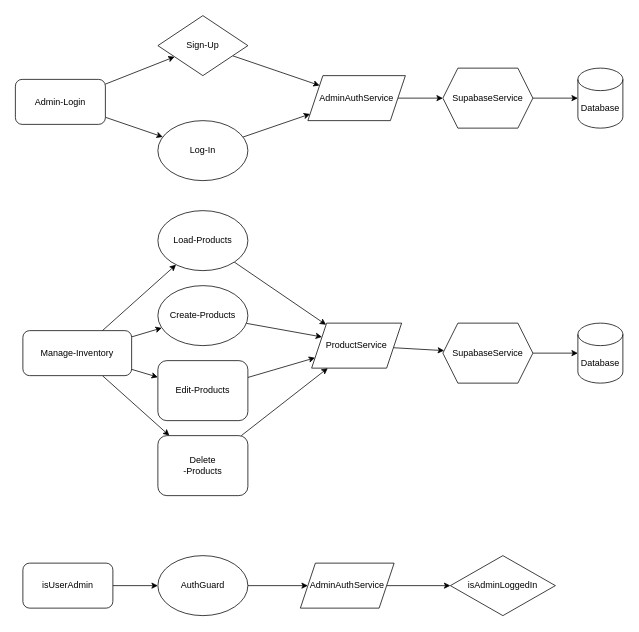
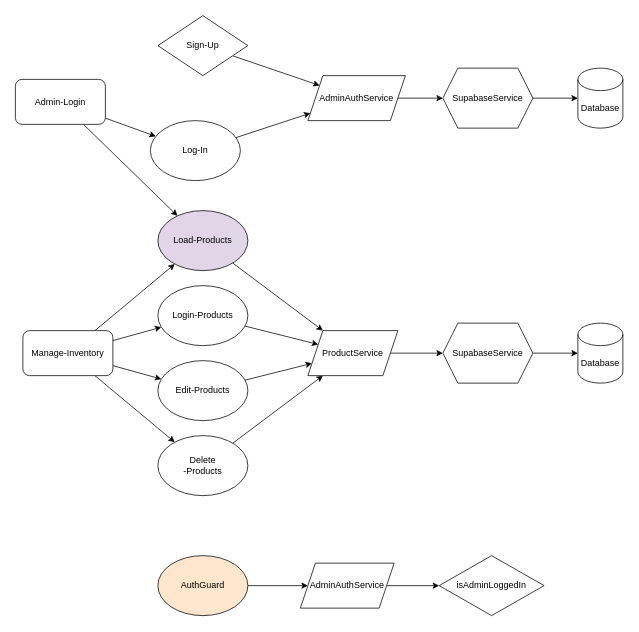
- <mxCell id="2" style="edgeStyle=none;html=1;" parent="1" source="4" target="6" edge="1"><mxGeometry relative="1" as="geometry" /></mxCell>
+ <mxCell id="2" style="edgeStyle=none;html=1;" parent="1" source="4" target="18" edge="1"><mxGeometry relative="1" as="geometry" /></mxCell>
- <mxCell id="8" value="Log-In" style="ellipse;whiteSpace=wrap;html=1;" parent="1" vertex="1"><mxGeometry x="210" y="160" width="120" height="80" as="geometry" /></mxCell>
+ <mxCell id="8" value="Log-In" style="ellipse;whiteSpace=wrap;html=1;" parent="1" vertex="1"><mxGeometry x="200" y="160" width="120" height="80" as="geometry" /></mxCell>
- <mxCell id="18" value="Load-Products" style="ellipse;whiteSpace=wrap;html=1;" vertex="1" parent="1"><mxGeometry x="210" y="280" width="120" height="80" as="geometry" /></mxCell>
+ <mxCell id="18" value="Load-Products" style="ellipse;whiteSpace=wrap;html=1;fillColor=#e1d5e7;" vertex="1" parent="1"><mxGeometry x="210" y="280" width="120" height="80" as="geometry" /></mxCell>
- <mxCell id="20" value="Create-Products" style="ellipse;whiteSpace=wrap;html=1;" vertex="1" parent="1"><mxGeometry x="210" y="380" width="120" height="80" as="geometry" /></mxCell>
+ <mxCell id="20" value="Login-Products" style="ellipse;whiteSpace=wrap;html=1;" vertex="1" parent="1"><mxGeometry x="210" y="380" width="120" height="80" as="geometry" /></mxCell>
- <mxCell id="26" value="ProductService" style="shape=parallelogram;perimeter=parallelogramPerimeter;whiteSpace=wrap;html=1;fixedSize=1;" vertex="1" parent="1"><mxGeometry x="415" y="430" width="120" height="60" as="geometry" /></mxCell>
+ <mxCell id="26" value="ProductService" style="shape=parallelogram;perimeter=parallelogramPerimeter;whiteSpace=wrap;html=1;fixedSize=1;" vertex="1" parent="1"><mxGeometry x="410" y="440" width="120" height="60" as="geometry" /></mxCell>
- <mxCell id="16" value="Manage-Inventory" style="rounded=1;whiteSpace=wrap;html=1;" vertex="1" parent="1"><mxGeometry x="30" y="440" width="145" height="60" as="geometry" /></mxCell>
+ <mxCell id="16" value="Manage-Inventory" style="rounded=1;whiteSpace=wrap;html=1;" vertex="1" parent="1"><mxGeometry x="30" y="440" width="120" height="60" as="geometry" /></mxCell>
- <mxCell id="22" value="Edit-Products" style="whiteSpace=wrap;html=1;rounded=1;" vertex="1" parent="1"><mxGeometry x="210" y="480" width="120" height="80" as="geometry" /></mxCell>
+ <mxCell id="22" value="Edit-Products" style="ellipse;whiteSpace=wrap;html=1;" vertex="1" parent="1"><mxGeometry x="210" y="480" width="120" height="80" as="geometry" /></mxCell>
- <mxCell id="24" value="Delete&lt;div&gt;-Products&lt;/div&gt;" style="whiteSpace=wrap;html=1;rounded=1;" vertex="1" parent="1"><mxGeometry x="210" y="580" width="120" height="80" as="geometry" /></mxCell>
+ <mxCell id="24" value="Delete&lt;div&gt;-Products&lt;/div&gt;" style="ellipse;whiteSpace=wrap;html=1;" vertex="1" parent="1"><mxGeometry x="210" y="580" width="120" height="80" as="geometry" /></mxCell>
- <mxCell id="33" value="isUserAdmin" style="rounded=1;whiteSpace=wrap;html=1;" vertex="1" parent="1"><mxGeometry x="30" y="750" width="120" height="60" as="geometry" /></mxCell>
- <mxCell id="32" style="edgeStyle=none;html=1;" edge="1" parent="1" source="33" target="35"><mxGeometry relative="1" as="geometry" /></mxCell>
- <mxCell id="35" value="AuthGuard" style="ellipse;whiteSpace=wrap;html=1;" vertex="1" parent="1"><mxGeometry x="210" y="740" width="120" height="80" as="geometry" /></mxCell>
+ <mxCell id="35" value="AuthGuard" style="ellipse;whiteSpace=wrap;html=1;fillColor=#ffe6cc;" vertex="1" parent="1"><mxGeometry x="210" y="740" width="120" height="80" as="geometry" /></mxCell>
- <mxCell id="38" value="isAdminLoggedIn" style="rhombus;whiteSpace=wrap;html=1;" vertex="1" parent="1"><mxGeometry x="600" y="740" width="140" height="80" as="geometry" /></mxCell>
+ <mxCell id="38" value="isAdminLoggedIn" style="rhombus;whiteSpace=wrap;html=1;" vertex="1" parent="1"><mxGeometry x="585" y="740" width="140" height="80" as="geometry" /></mxCell>
